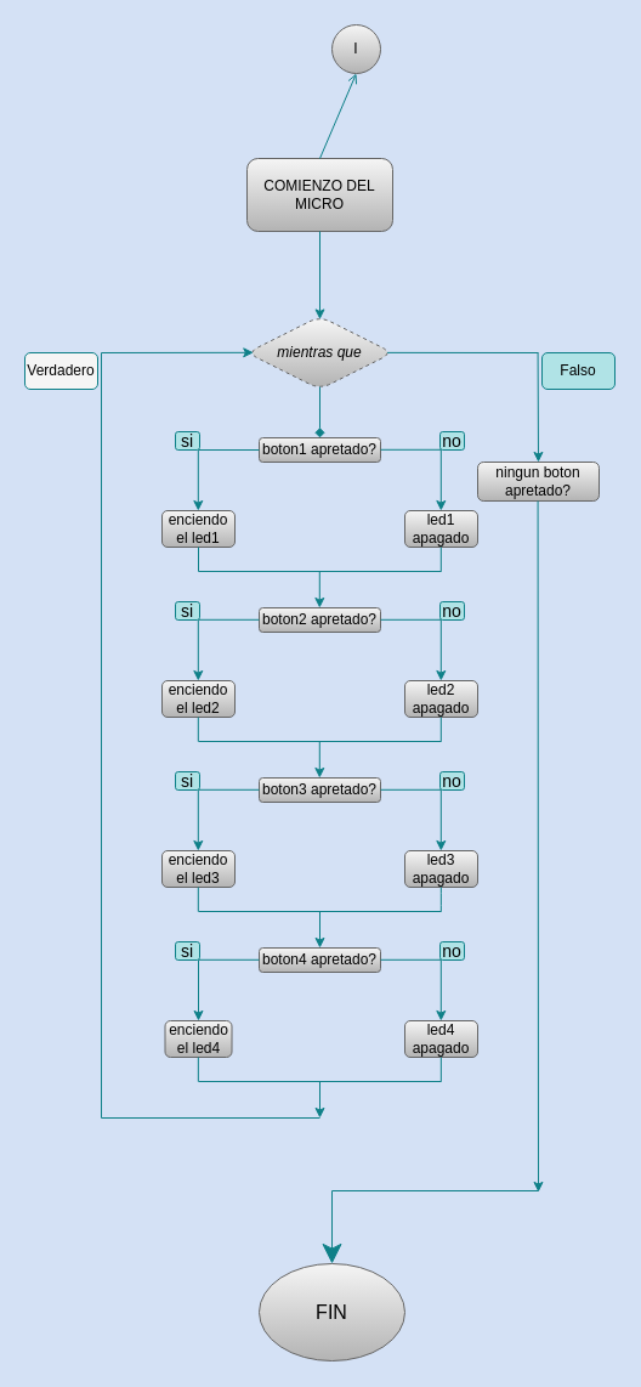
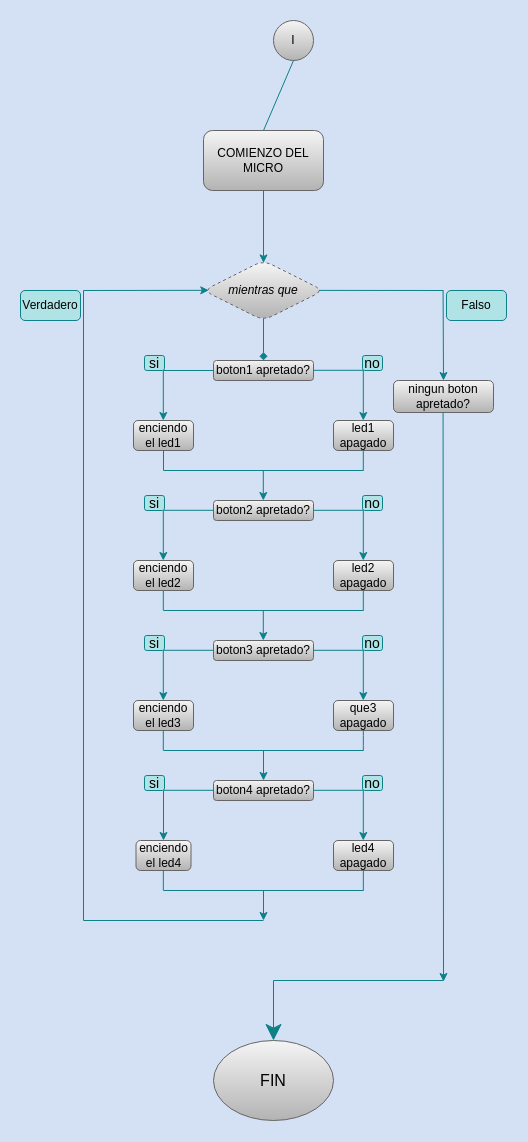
- <mxCell id="4" value="" style="endArrow=open;html=1;rounded=1;exitX=0.5;exitY=0;exitDx=0;exitDy=0;entryX=0.5;entryY=1;entryDx=0;entryDy=0;fillColor=#b0e3e6;strokeColor=#0e8088;" parent="1" source="3" target="2" edge="1"><mxGeometry width="50" height="50" relative="1" as="geometry"><mxPoint x="233" y="120" as="sourcePoint" /><mxPoint x="283" y="70" as="targetPoint" /></mxGeometry></mxCell>
+ <mxCell id="4" value="" style="endArrow=none;html=1;rounded=1;exitX=0.5;exitY=0;exitDx=0;exitDy=0;entryX=0.5;entryY=1;entryDx=0;entryDy=0;fillColor=#b0e3e6;strokeColor=#0e8088;" parent="1" source="3" target="2" edge="1"><mxGeometry width="50" height="50" relative="1" as="geometry"><mxPoint x="233" y="120" as="sourcePoint" /><mxPoint x="283" y="70" as="targetPoint" /></mxGeometry></mxCell>
- <mxCell id="60" value="Verdadero" style="rounded=1;whiteSpace=wrap;html=1;fillColor=#f5f5f5;strokeColor=#0e8088;" vertex="1" parent="1"><mxGeometry x="20" y="290" width="60" height="30" as="geometry" /></mxCell>
+ <mxCell id="60" value="Verdadero" style="rounded=1;whiteSpace=wrap;html=1;fillColor=#b0e3e6;strokeColor=#0e8088;" vertex="1" parent="1"><mxGeometry x="20" y="290" width="60" height="30" as="geometry" /></mxCell>
- <mxCell id="13" value="led3 apagado" style="rounded=1;whiteSpace=wrap;html=1;fillColor=#f5f5f5;gradientColor=#b3b3b3;strokeColor=#666666;" parent="1" vertex="1"><mxGeometry x="333" y="700" width="60" height="30" as="geometry" /></mxCell>
+ <mxCell id="13" value="que3 apagado" style="rounded=1;whiteSpace=wrap;html=1;fillColor=#f5f5f5;gradientColor=#b3b3b3;strokeColor=#666666;" parent="1" vertex="1"><mxGeometry x="333" y="700" width="60" height="30" as="geometry" /></mxCell>
